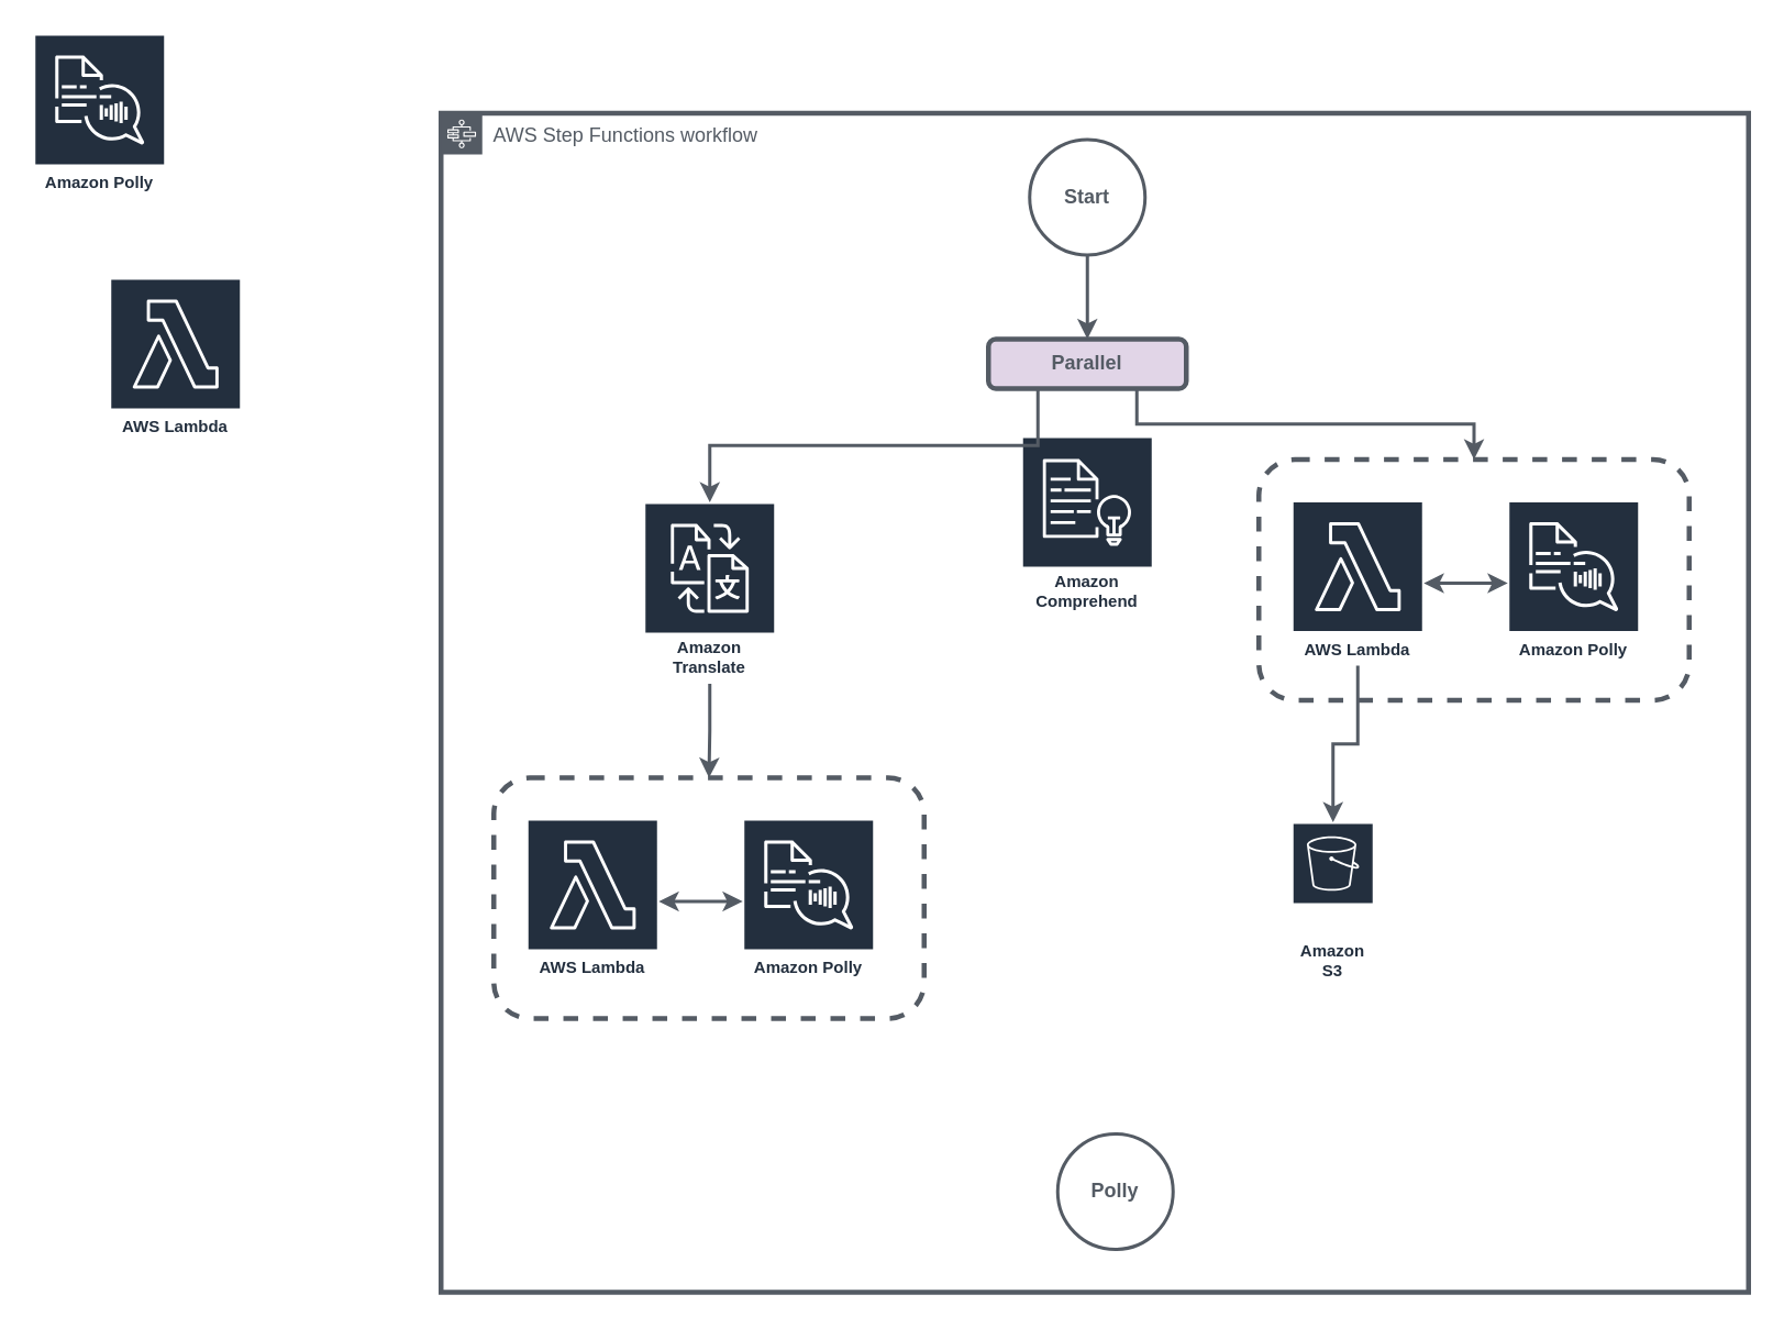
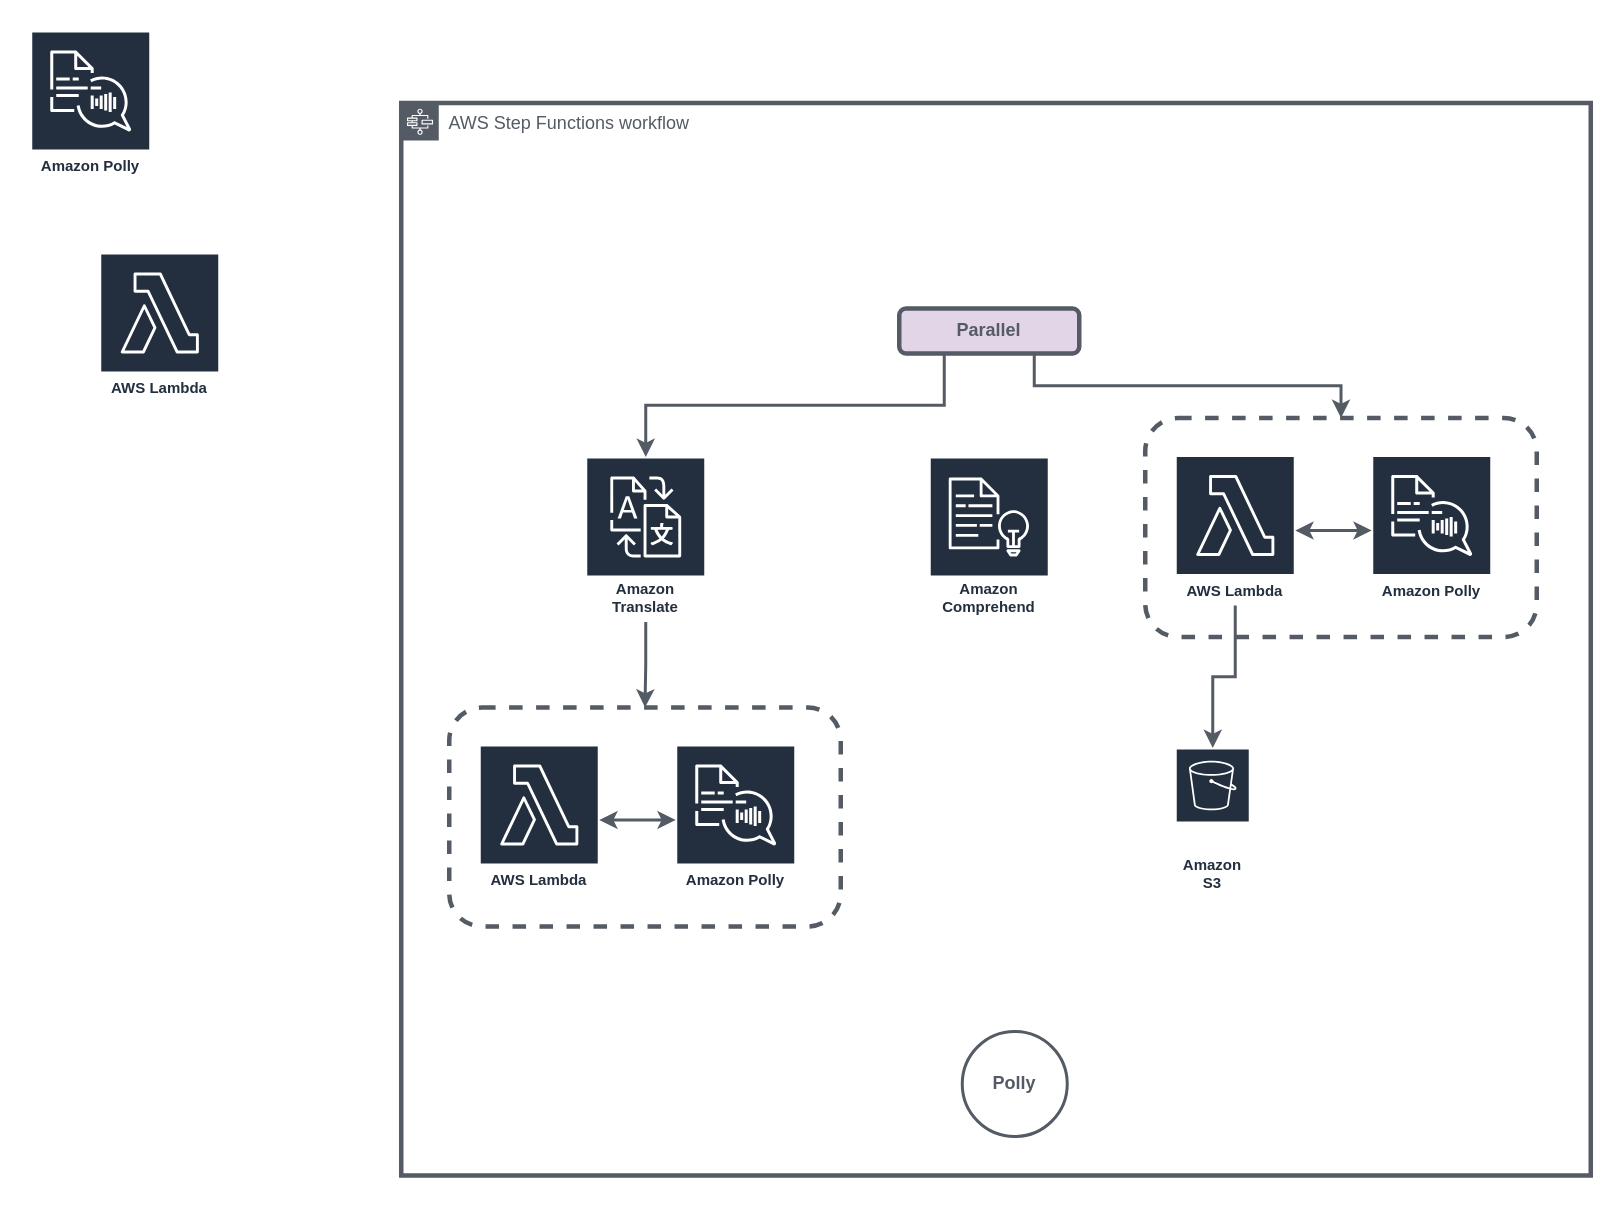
- <mxCell id="10" value="Start" style="strokeWidth=2;html=1;shape=mxgraph.flowchart.start_2;whiteSpace=wrap;strokeColor=#545B64;fontColor=#545B64;fontStyle=1" parent="1" vertex="1"><mxGeometry x="624" y="84" width="70" height="70" as="geometry" /></mxCell>
- <mxCell id="9" style="edgeStyle=orthogonalEdgeStyle;rounded=0;orthogonalLoop=1;jettySize=auto;html=1;fontColor=#545B64;strokeWidth=2;strokeColor=#545B64;" parent="1" source="10" target="14" edge="1"><mxGeometry relative="1" as="geometry" /></mxCell>
- <mxCell id="4" value="Amazon Comprehend" style="sketch=0;outlineConnect=0;fontColor=#232F3E;gradientColor=none;strokeColor=#ffffff;fillColor=#232F3E;dashed=0;verticalLabelPosition=middle;verticalAlign=bottom;align=center;html=1;whiteSpace=wrap;fontSize=10;fontStyle=1;spacing=3;shape=mxgraph.aws4.productIcon;prIcon=mxgraph.aws4.comprehend;" parent="1" vertex="1"><mxGeometry x="619" y="264" width="80" height="110" as="geometry" /></mxCell>
+ <mxCell id="4" value="Amazon Comprehend" style="sketch=0;outlineConnect=0;fontColor=#232F3E;gradientColor=none;strokeColor=#ffffff;fillColor=#232F3E;dashed=0;verticalLabelPosition=middle;verticalAlign=bottom;align=center;html=1;whiteSpace=wrap;fontSize=10;fontStyle=1;spacing=3;shape=mxgraph.aws4.productIcon;prIcon=mxgraph.aws4.comprehend;" parent="1" vertex="1"><mxGeometry x="619" y="304" width="80" height="110" as="geometry" /></mxCell>
